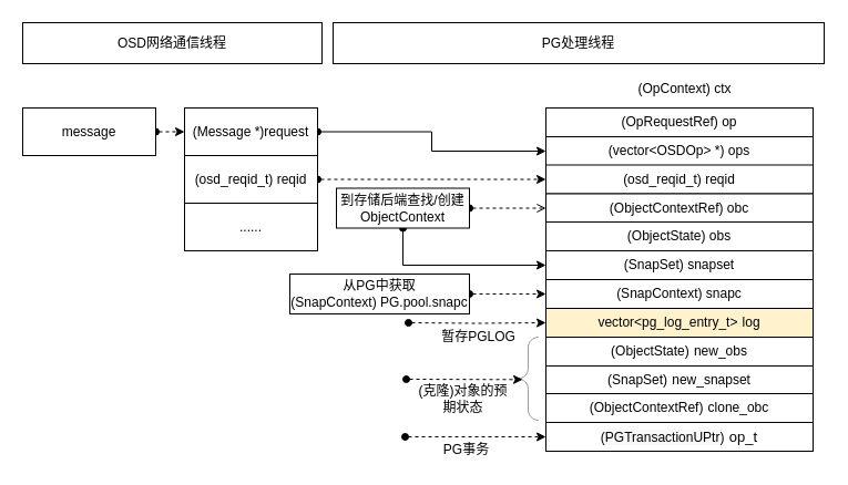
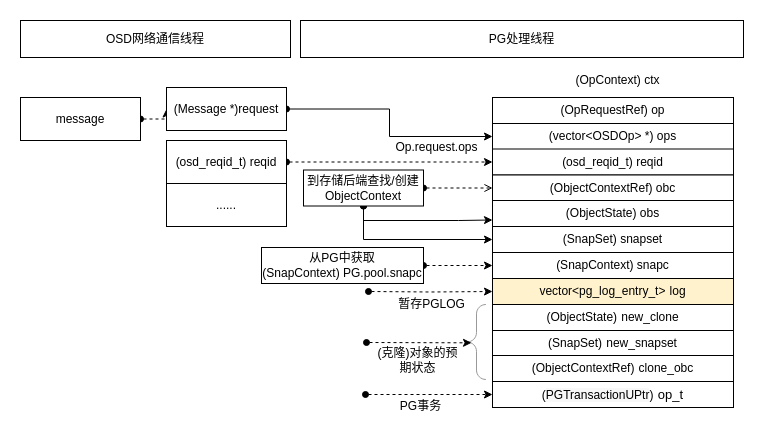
- <mxCell id="7" value="(Message *)request" style="rounded=0;whiteSpace=wrap;html=1;" parent="1" vertex="1"><mxGeometry x="166" y="97" width="120" height="43" as="geometry" /></mxCell>
+ <mxCell id="7" value="(Message *)request" style="rounded=0;whiteSpace=wrap;html=1;" parent="1" vertex="1"><mxGeometry x="166" y="87" width="120" height="43" as="geometry" /></mxCell>
+ <mxCell id="12" value="Op.request.ops" style="text;html=1;strokeColor=none;fillColor=none;align=center;verticalAlign=middle;whiteSpace=wrap;rounded=0;" parent="1" vertex="1"><mxGeometry x="389" y="137" width="95" height="20" as="geometry" /></mxCell>
+ <mxCell id="17" style="edgeStyle=orthogonalEdgeStyle;rounded=0;orthogonalLoop=1;jettySize=auto;html=1;exitX=0.5;exitY=1;exitDx=0;exitDy=0;entryX=0;entryY=0.75;entryDx=0;entryDy=0;startArrow=oval;startFill=1;endArrow=classic;endFill=1;" parent="1" source="19" target="20" edge="1"><mxGeometry relative="1" as="geometry"><Array as="points"><mxPoint x="363" y="220" /><mxPoint x="458" y="220" /></Array></mxGeometry></mxCell>
- <mxCell id="28" value="&lt;div style=&quot;text-align: left&quot;&gt;&lt;span style=&quot;word-spacing: 0.8px&quot;&gt;(ObjectState) new_obs&lt;/span&gt;&lt;/div&gt;" style="rounded=0;whiteSpace=wrap;html=1;" parent="1" vertex="1"><mxGeometry x="492" y="304" width="241" height="26" as="geometry" /></mxCell>
+ <mxCell id="28" value="&lt;div style=&quot;text-align: left&quot;&gt;&lt;span style=&quot;word-spacing: 0.8px&quot;&gt;(ObjectState) new_clone&lt;/span&gt;&lt;/div&gt;" style="rounded=0;whiteSpace=wrap;html=1;" parent="1" vertex="1"><mxGeometry x="492" y="304" width="241" height="26" as="geometry" /></mxCell>
